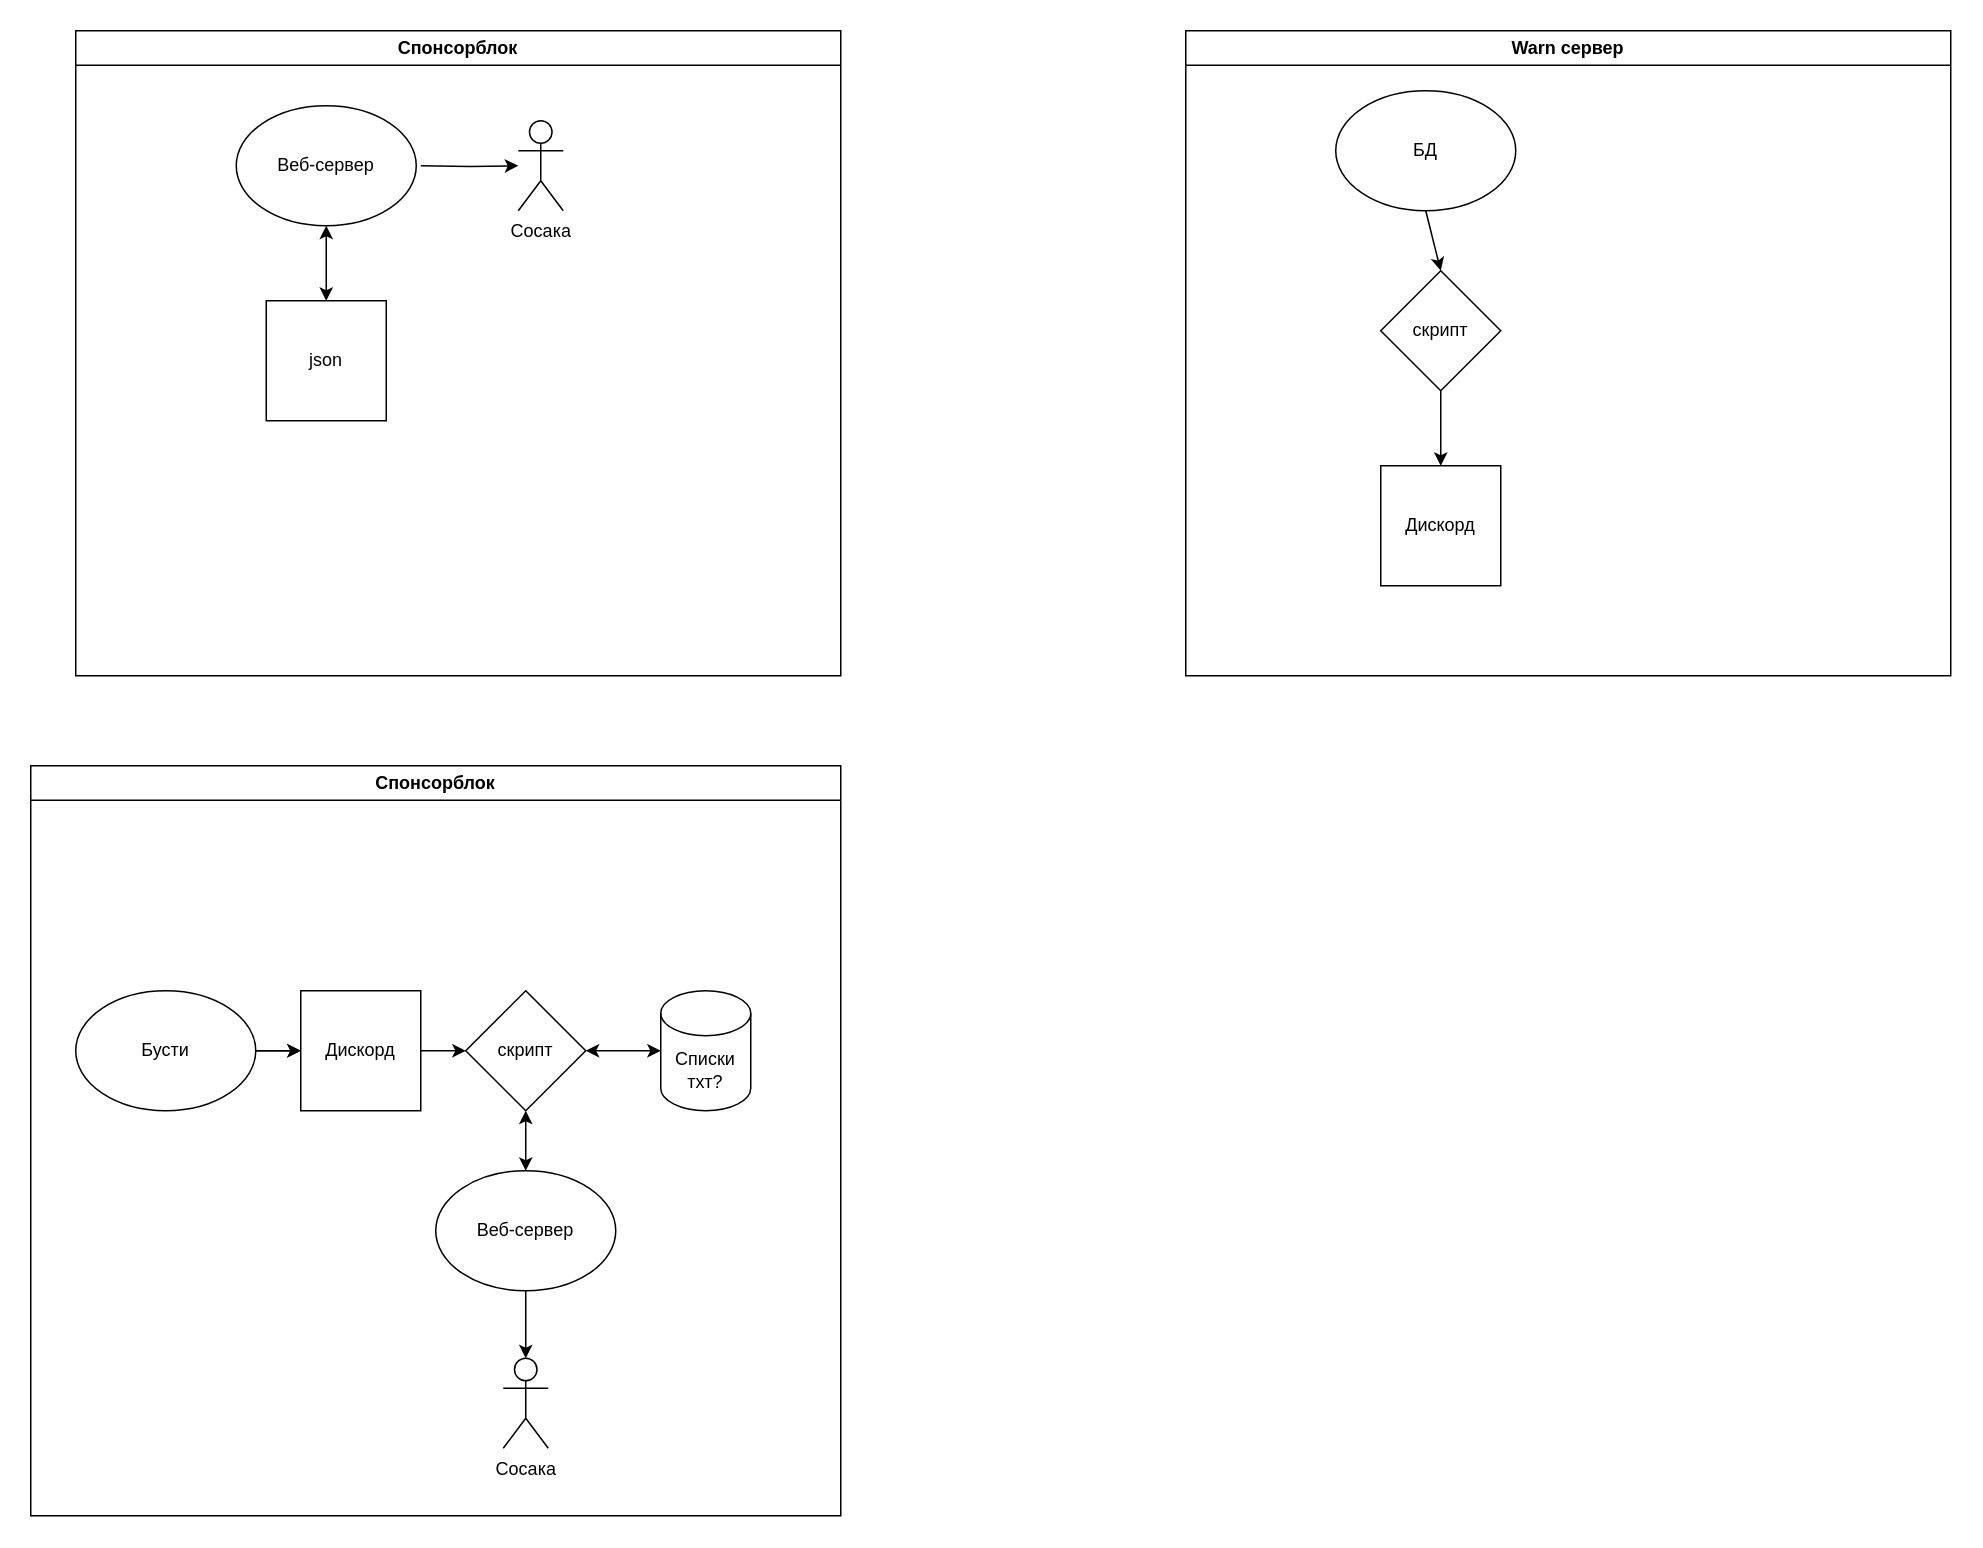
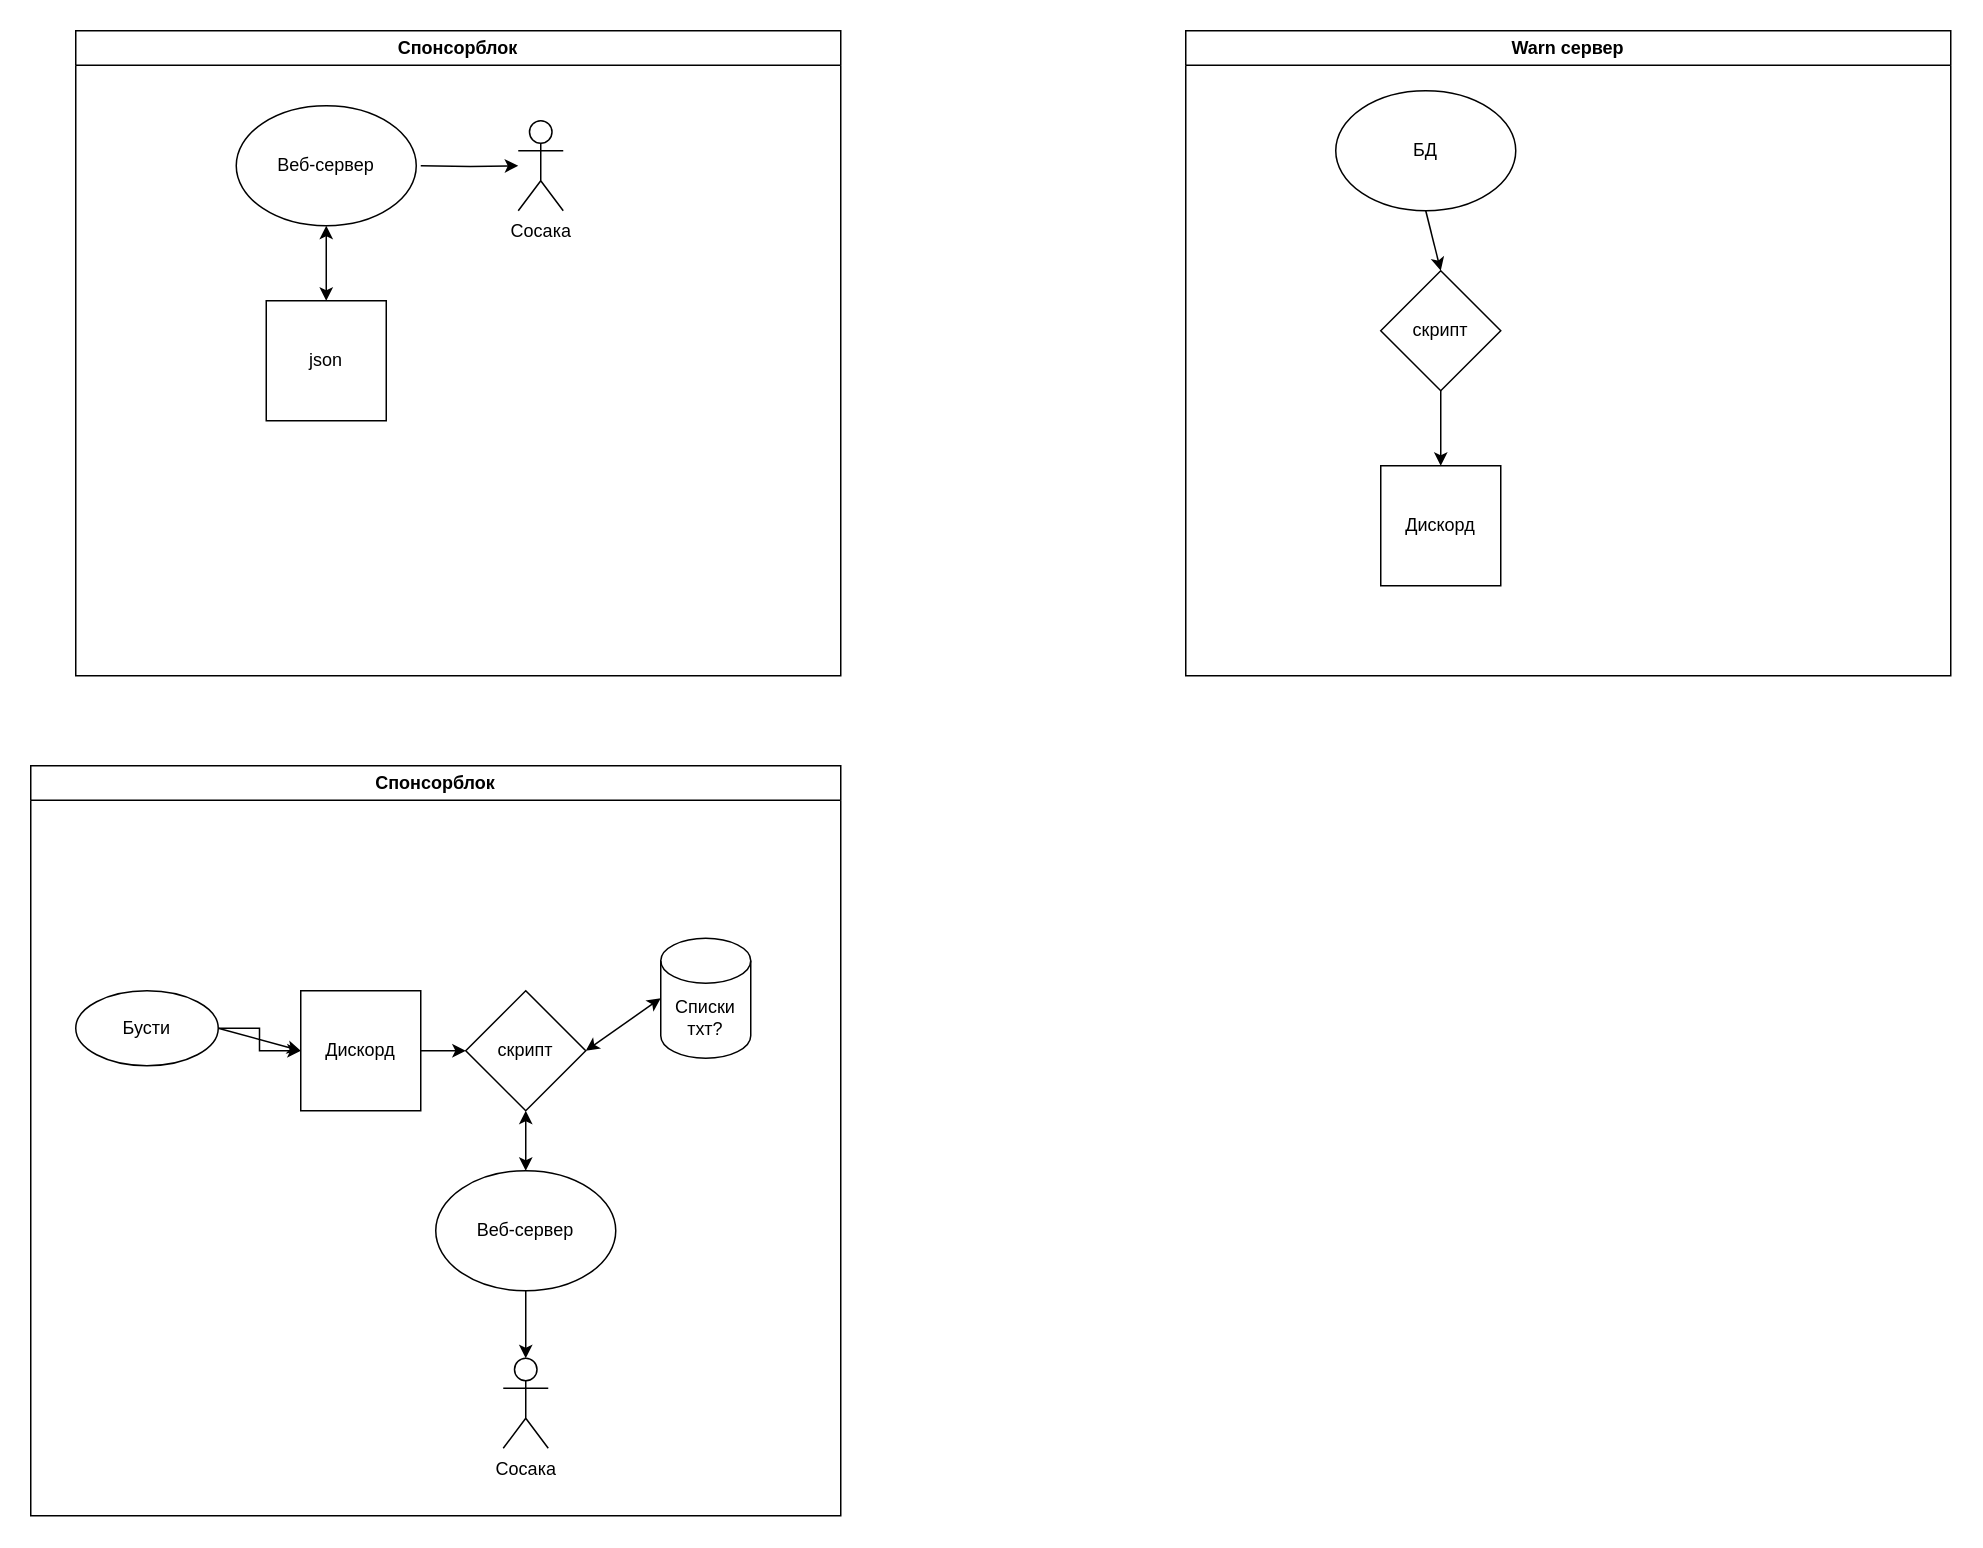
- <mxCell id="17" value="Бусти" style="ellipse;whiteSpace=wrap;html=1;" vertex="1" parent="14"><mxGeometry x="30" y="150" width="120" height="80" as="geometry" /></mxCell>
+ <mxCell id="17" value="Бусти" style="ellipse;whiteSpace=wrap;html=1;" vertex="1" parent="14"><mxGeometry x="30" y="150" width="95" height="50" as="geometry" /></mxCell>
- <mxCell id="22" value="Списки&lt;br&gt;тхт?" style="shape=cylinder3;whiteSpace=wrap;html=1;boundedLbl=1;backgroundOutline=1;size=15;" vertex="1" parent="14"><mxGeometry x="420" y="150" width="60" height="80" as="geometry" /></mxCell>
+ <mxCell id="22" value="Списки&lt;br&gt;тхт?" style="shape=cylinder3;whiteSpace=wrap;html=1;boundedLbl=1;backgroundOutline=1;size=15;" vertex="1" parent="14"><mxGeometry x="420" y="115" width="60" height="80" as="geometry" /></mxCell>
